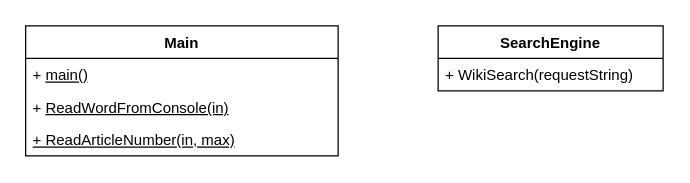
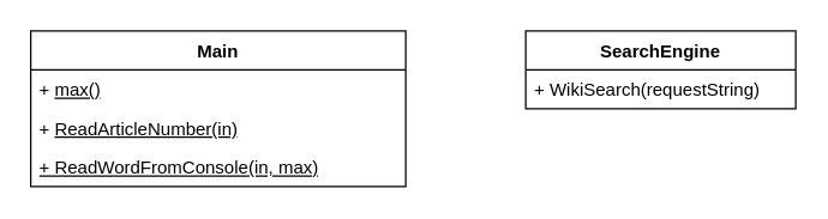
- <mxCell id="3" value="+ &lt;u&gt;main()&lt;/u&gt;" style="text;strokeColor=none;fillColor=none;align=left;verticalAlign=top;spacingLeft=4;spacingRight=4;overflow=hidden;rotatable=0;points=[[0,0.5],[1,0.5]];portConstraint=eastwest;whiteSpace=wrap;html=1;" vertex="1" parent="2"><mxGeometry y="26" width="250" height="26" as="geometry" /></mxCell>
+ <mxCell id="3" value="+ &lt;u&gt;max()&lt;/u&gt;" style="text;strokeColor=none;fillColor=none;align=left;verticalAlign=top;spacingLeft=4;spacingRight=4;overflow=hidden;rotatable=0;points=[[0,0.5],[1,0.5]];portConstraint=eastwest;whiteSpace=wrap;html=1;" vertex="1" parent="2"><mxGeometry y="26" width="250" height="26" as="geometry" /></mxCell>
- <mxCell id="4" value="+ &lt;u&gt;ReadWordFromConsole(in)&lt;/u&gt;" style="text;strokeColor=none;fillColor=none;align=left;verticalAlign=top;spacingLeft=4;spacingRight=4;overflow=hidden;rotatable=0;points=[[0,0.5],[1,0.5]];portConstraint=eastwest;whiteSpace=wrap;html=1;" vertex="1" parent="2"><mxGeometry y="52" width="250" height="26" as="geometry" /></mxCell>
+ <mxCell id="4" value="+ &lt;u&gt;ReadArticleNumber(in)&lt;/u&gt;" style="text;strokeColor=none;fillColor=none;align=left;verticalAlign=top;spacingLeft=4;spacingRight=4;overflow=hidden;rotatable=0;points=[[0,0.5],[1,0.5]];portConstraint=eastwest;whiteSpace=wrap;html=1;" vertex="1" parent="2"><mxGeometry y="52" width="250" height="26" as="geometry" /></mxCell>
- <mxCell id="5" value="&lt;u&gt;+&amp;nbsp;ReadArticleNumber&lt;span style=&quot;background-color: initial;&quot;&gt;(in, max)&lt;/span&gt;&lt;/u&gt;" style="text;strokeColor=none;fillColor=none;align=left;verticalAlign=top;spacingLeft=4;spacingRight=4;overflow=hidden;rotatable=0;points=[[0,0.5],[1,0.5]];portConstraint=eastwest;whiteSpace=wrap;html=1;" vertex="1" parent="2"><mxGeometry y="78" width="250" height="26" as="geometry" /></mxCell>
+ <mxCell id="5" value="&lt;u&gt;+&amp;nbsp;ReadWordFromConsole&lt;span style=&quot;background-color: initial;&quot;&gt;(in, max)&lt;/span&gt;&lt;/u&gt;" style="text;strokeColor=none;fillColor=none;align=left;verticalAlign=top;spacingLeft=4;spacingRight=4;overflow=hidden;rotatable=0;points=[[0,0.5],[1,0.5]];portConstraint=eastwest;whiteSpace=wrap;html=1;" vertex="1" parent="2"><mxGeometry y="78" width="250" height="26" as="geometry" /></mxCell>
